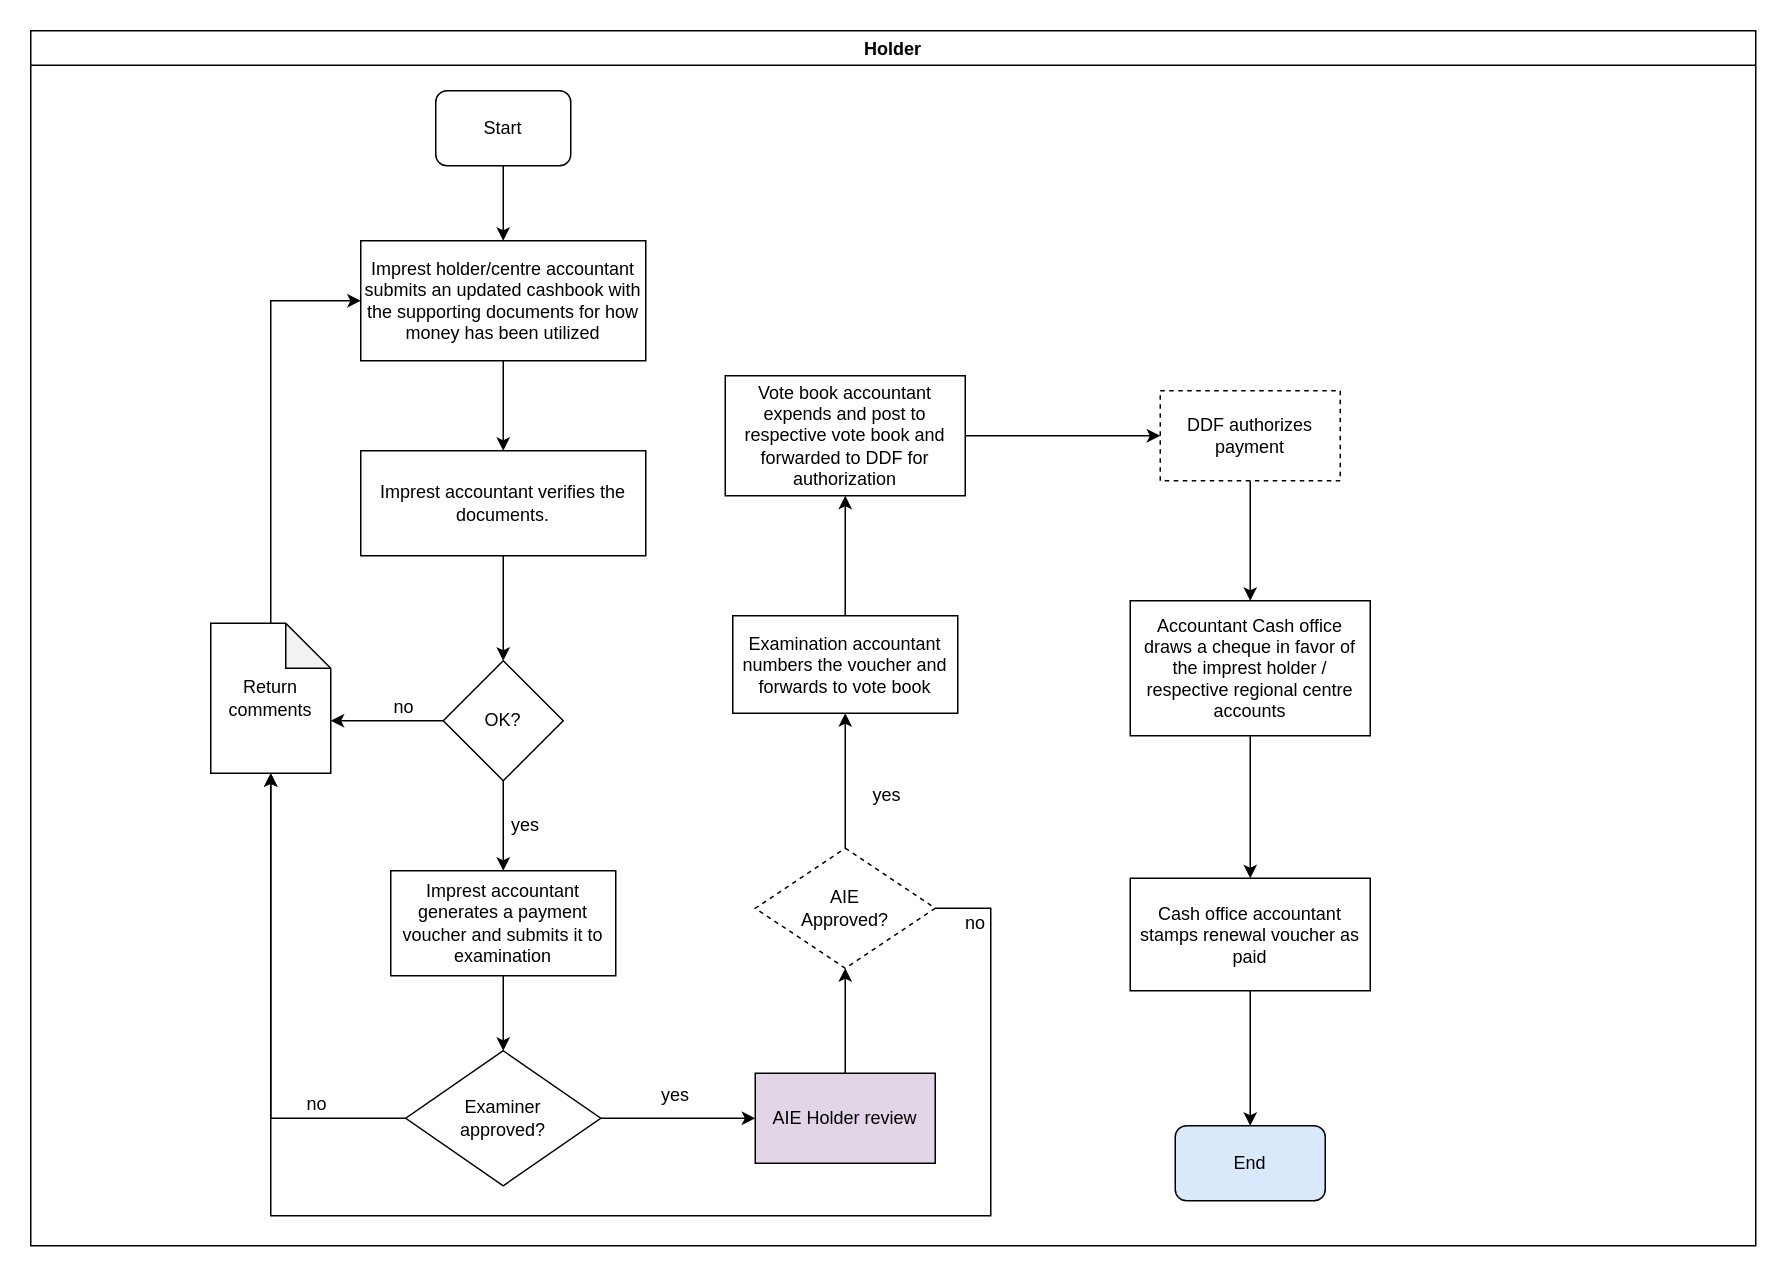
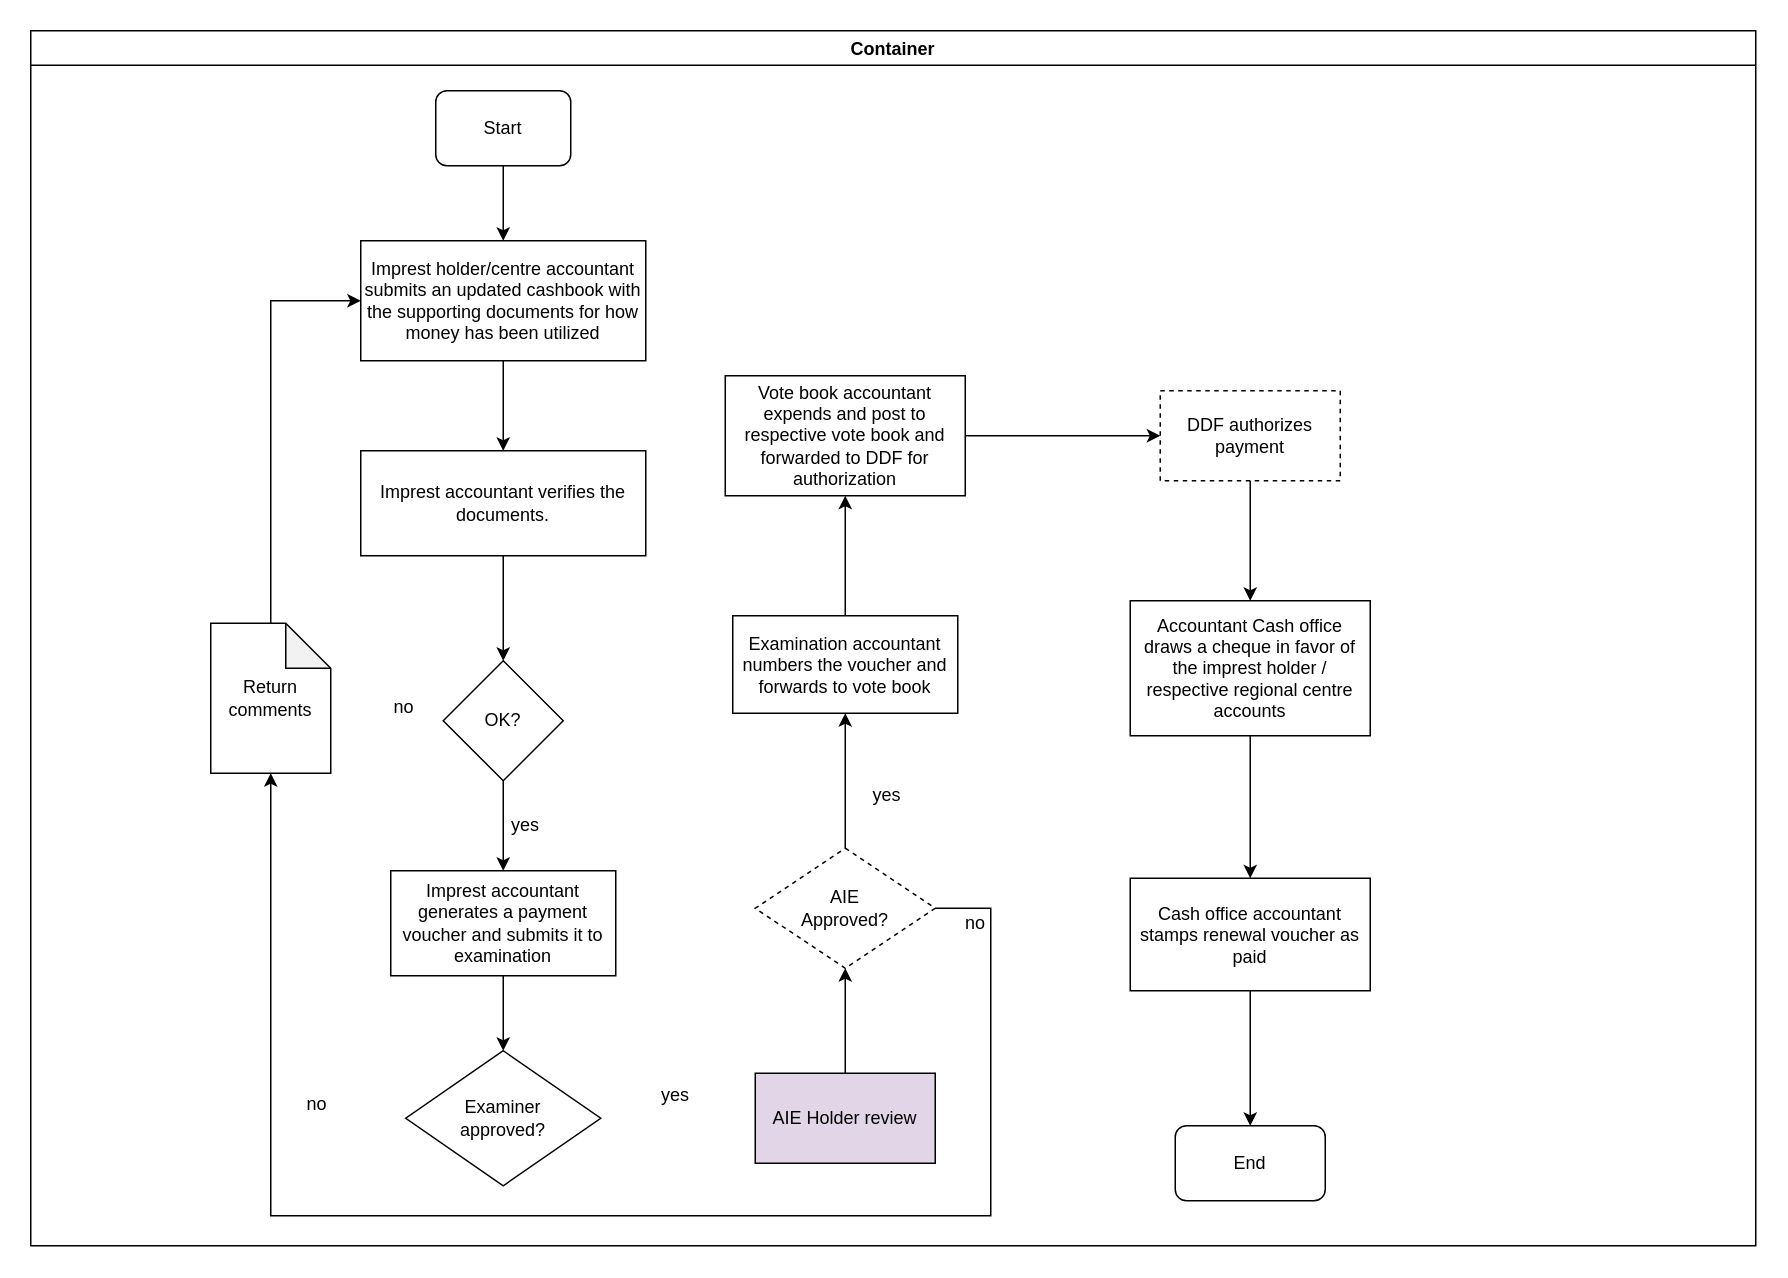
- <mxCell id="2" value="Holder" style="swimlane;startSize=23;" vertex="1" parent="1"><mxGeometry x="20" y="20" width="1150" height="810" as="geometry" /></mxCell>
+ <mxCell id="2" value="Container" style="swimlane;startSize=23;" vertex="1" parent="1"><mxGeometry x="20" y="20" width="1150" height="810" as="geometry" /></mxCell>
- <mxCell id="22" value="" style="edgeStyle=orthogonalEdgeStyle;rounded=0;orthogonalLoop=1;jettySize=auto;html=1;entryX=0;entryY=0;entryDx=80;entryDy=65;entryPerimeter=0;" edge="1" parent="1" source="23" target="9"><mxGeometry relative="1" as="geometry"><mxPoint x="215" y="480" as="targetPoint" /></mxGeometry></mxCell>
- <mxCell id="13" value="" style="edgeStyle=orthogonalEdgeStyle;rounded=0;orthogonalLoop=1;jettySize=auto;html=1;entryX=0.5;entryY=1;entryDx=0;entryDy=0;entryPerimeter=0;" edge="1" parent="2" source="11" target="9"><mxGeometry relative="1" as="geometry"><mxPoint x="165" y="725" as="targetPoint" /></mxGeometry></mxCell>
- <mxCell id="14" value="" style="edgeStyle=orthogonalEdgeStyle;rounded=0;orthogonalLoop=1;jettySize=auto;html=1;entryX=0;entryY=0.5;entryDx=0;entryDy=0;" edge="1" parent="2" source="11" target="15"><mxGeometry relative="1" as="geometry"><mxPoint x="470" y="725" as="targetPoint" /></mxGeometry></mxCell>
- <mxCell id="19" value="End" style="rounded=1;whiteSpace=wrap;html=1;fillColor=#dae8fc;" vertex="1" parent="2"><mxGeometry x="763" y="730" width="100" height="50" as="geometry" /></mxCell>
+ <mxCell id="19" value="End" style="rounded=1;whiteSpace=wrap;html=1;" vertex="1" parent="2"><mxGeometry x="763" y="730" width="100" height="50" as="geometry" /></mxCell>
